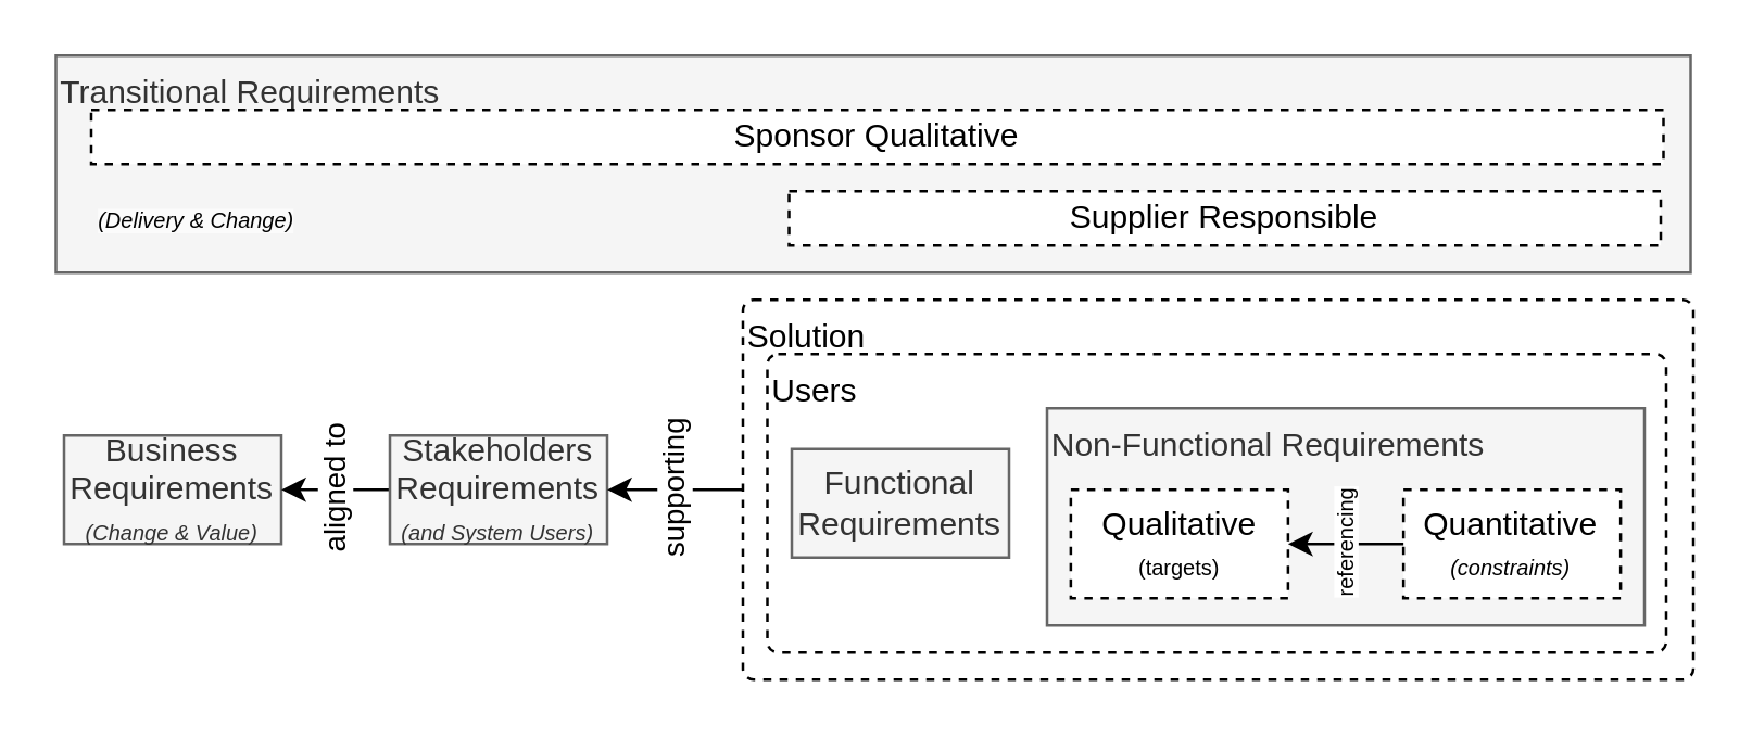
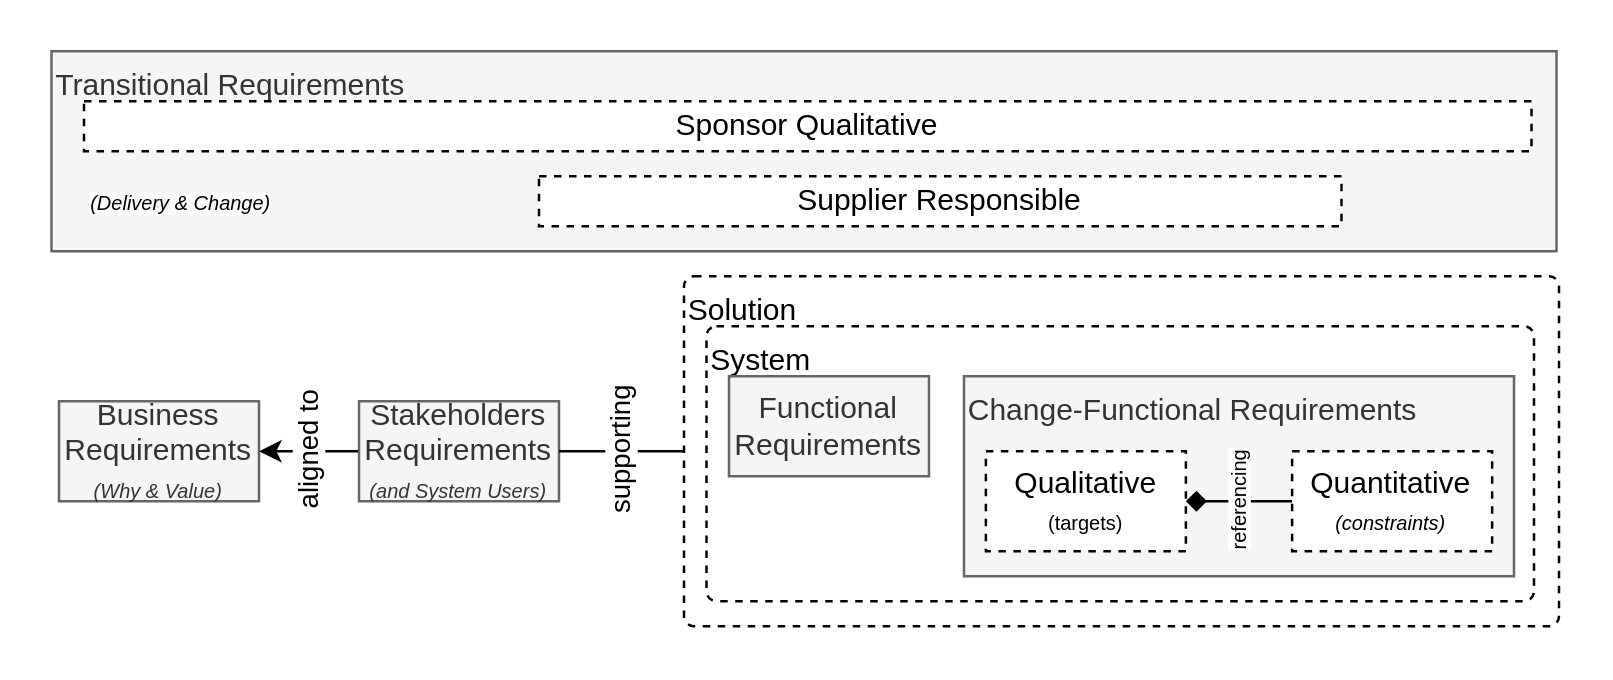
- <mxCell id="14" value="Supplier Responsible" style="rounded=0;whiteSpace=wrap;html=1;dashed=1;" vertex="1" parent="13"><mxGeometry x="270" y="50" width="321" height="20" as="geometry" /></mxCell>
+ <mxCell id="14" value="Supplier Responsible" style="rounded=0;whiteSpace=wrap;html=1;dashed=1;" vertex="1" parent="13"><mxGeometry x="195" y="50" width="321" height="20" as="geometry" /></mxCell>
- <mxCell id="6" value="Users" style="rounded=1;whiteSpace=wrap;html=1;arcSize=8;absoluteArcSize=1;container=1;collapsible=0;recursiveResize=0;dashed=1;align=left;verticalAlign=top;" parent="5" vertex="1"><mxGeometry x="9" y="20" width="331" height="110" as="geometry" /></mxCell>
+ <mxCell id="6" value="System" style="rounded=1;whiteSpace=wrap;html=1;arcSize=8;absoluteArcSize=1;container=1;collapsible=0;recursiveResize=0;dashed=1;align=left;verticalAlign=top;" parent="5" vertex="1"><mxGeometry x="9" y="20" width="331" height="110" as="geometry" /></mxCell>
- <mxCell id="8" value="Non-Functional Requirements" style="rounded=0;whiteSpace=wrap;html=1;align=left;verticalAlign=top;container=1;collapsible=0;recursiveResize=0;fillColor=#f5f5f5;fontColor=#333333;strokeColor=#666666;" parent="6" vertex="1"><mxGeometry x="103" y="20" width="220" height="80" as="geometry" /></mxCell>
+ <mxCell id="8" value="Change-Functional Requirements" style="rounded=0;whiteSpace=wrap;html=1;align=left;verticalAlign=top;container=1;collapsible=0;recursiveResize=0;fillColor=#f5f5f5;fontColor=#333333;strokeColor=#666666;" parent="6" vertex="1"><mxGeometry x="103" y="20" width="220" height="80" as="geometry" /></mxCell>
- <mxCell id="2" value="Business&lt;br&gt;Requirements&lt;br&gt;&lt;font style=&quot;font-size: 8px;&quot;&gt;&lt;i&gt;(Change &amp;amp; Value)&lt;/i&gt;&lt;/font&gt;" style="rounded=0;whiteSpace=wrap;html=1;fillColor=#f5f5f5;fontColor=#333333;strokeColor=#666666;" parent="1" vertex="1"><mxGeometry x="23" y="160" width="80" height="40" as="geometry" /></mxCell>
+ <mxCell id="2" value="Business&lt;br&gt;Requirements&lt;br&gt;&lt;font style=&quot;font-size: 8px;&quot;&gt;&lt;i&gt;(Why &amp;amp; Value)&lt;/i&gt;&lt;/font&gt;" style="rounded=0;whiteSpace=wrap;html=1;fillColor=#f5f5f5;fontColor=#333333;strokeColor=#666666;" parent="1" vertex="1"><mxGeometry x="23" y="160" width="80" height="40" as="geometry" /></mxCell>
- <mxCell id="12" value="supporting" style="edgeStyle=orthogonalEdgeStyle;rounded=0;orthogonalLoop=1;jettySize=auto;html=1;horizontal=0;exitX=0;exitY=0.5;exitDx=0;exitDy=0;" parent="1" source="5" target="4" edge="1"><mxGeometry relative="1" as="geometry" /></mxCell>
+ <mxCell id="12" value="supporting" style="edgeStyle=orthogonalEdgeStyle;rounded=0;orthogonalLoop=1;jettySize=auto;html=1;horizontal=0;exitX=0;exitY=0.5;exitDx=0;exitDy=0;endArrow=none;" parent="1" source="5" target="4" edge="1"><mxGeometry relative="1" as="geometry" /></mxCell>
- <mxCell id="7" value="Functional&lt;br&gt;Requirements" style="rounded=0;whiteSpace=wrap;html=1;fillColor=#f5f5f5;fontColor=#333333;strokeColor=#666666;" parent="6" vertex="1"><mxGeometry x="9" y="35" width="80" height="40" as="geometry" /></mxCell>
+ <mxCell id="7" value="Functional&lt;br&gt;Requirements" style="rounded=0;whiteSpace=wrap;html=1;fillColor=#f5f5f5;fontColor=#333333;strokeColor=#666666;" parent="6" vertex="1"><mxGeometry x="9" y="20" width="80" height="40" as="geometry" /></mxCell>
- <mxCell id="11" value="referencing" style="edgeStyle=orthogonalEdgeStyle;rounded=0;orthogonalLoop=1;jettySize=auto;html=1;entryX=1;entryY=0.5;entryDx=0;entryDy=0;fontSize=8;horizontal=0;" parent="8" source="10" target="9" edge="1"><mxGeometry relative="1" as="geometry" /></mxCell>
+ <mxCell id="11" value="referencing" style="edgeStyle=orthogonalEdgeStyle;rounded=0;orthogonalLoop=1;jettySize=auto;html=1;entryX=1;entryY=0.5;entryDx=0;entryDy=0;fontSize=8;horizontal=0;endArrow=diamond;" parent="8" source="10" target="9" edge="1"><mxGeometry relative="1" as="geometry" /></mxCell>
